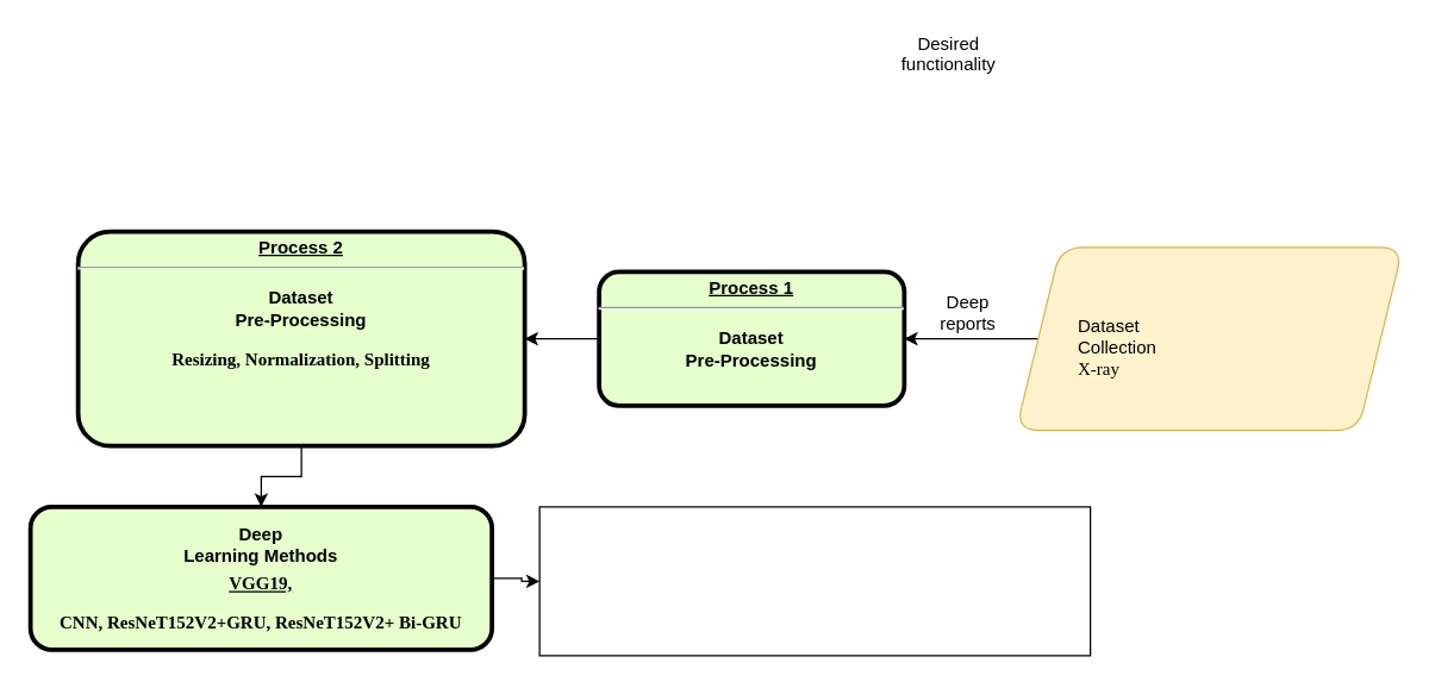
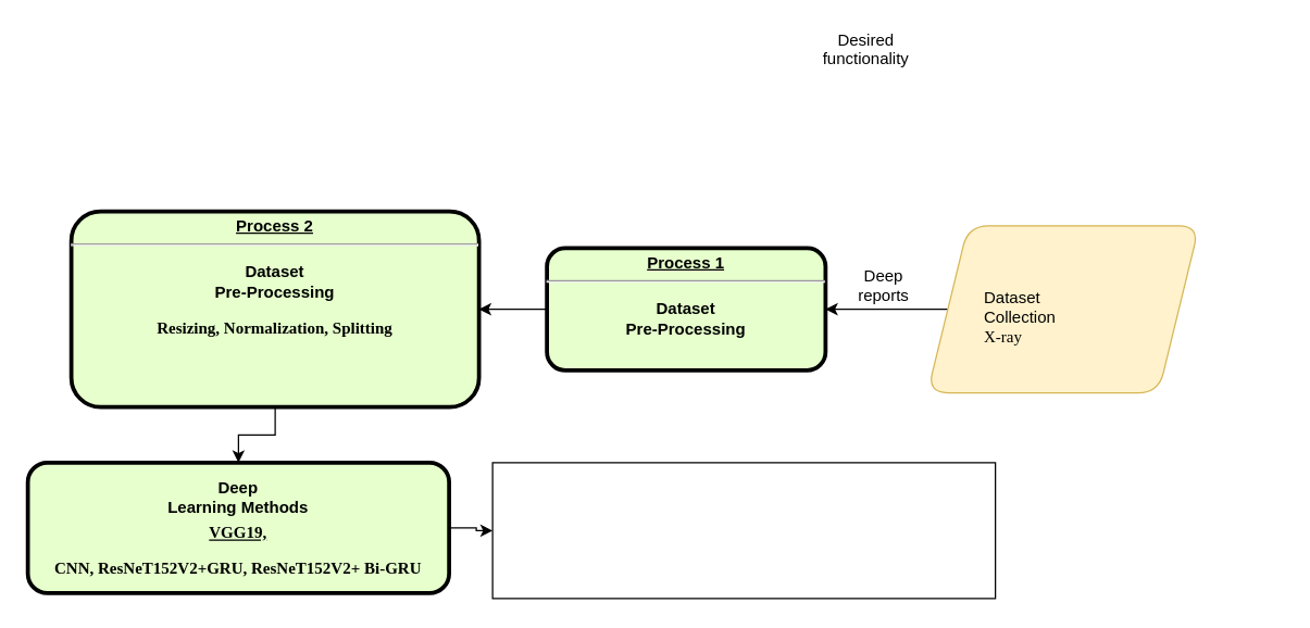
- <mxCell id="12" value="&lt;blockquote style=&quot;margin-bottom: 0in;&quot;&gt;Dataset&lt;br&gt;Collection&amp;nbsp;&lt;br&gt;&lt;span style=&quot;font-family: &amp;quot;Times New Roman&amp;quot;, serif; background-color: initial;&quot;&gt;X-ray&lt;/span&gt;&lt;/blockquote&gt;" style="shape=parallelogram;perimeter=parallelogramPerimeter;whiteSpace=wrap;html=1;fixedSize=1;rounded=1;fillColor=#fff2cc;strokeColor=#D6B656;align=left;arcSize=30;size=30.0;" vertex="1" parent="1"><mxGeometry x="682" y="165.5" width="260" height="123" as="geometry" /></mxCell>
+ <mxCell id="12" value="&lt;blockquote style=&quot;margin-bottom: 0in;&quot;&gt;Dataset&lt;br&gt;Collection&amp;nbsp;&lt;br&gt;&lt;span style=&quot;font-family: &amp;quot;Times New Roman&amp;quot;, serif; background-color: initial;&quot;&gt;X-ray&lt;/span&gt;&lt;/blockquote&gt;" style="shape=parallelogram;perimeter=parallelogramPerimeter;whiteSpace=wrap;html=1;fixedSize=1;rounded=1;fillColor=#fff2cc;strokeColor=#D6B656;align=left;arcSize=30;size=30.0;" vertex="1" parent="1"><mxGeometry x="682" y="165.5" width="200" height="123" as="geometry" /></mxCell>
